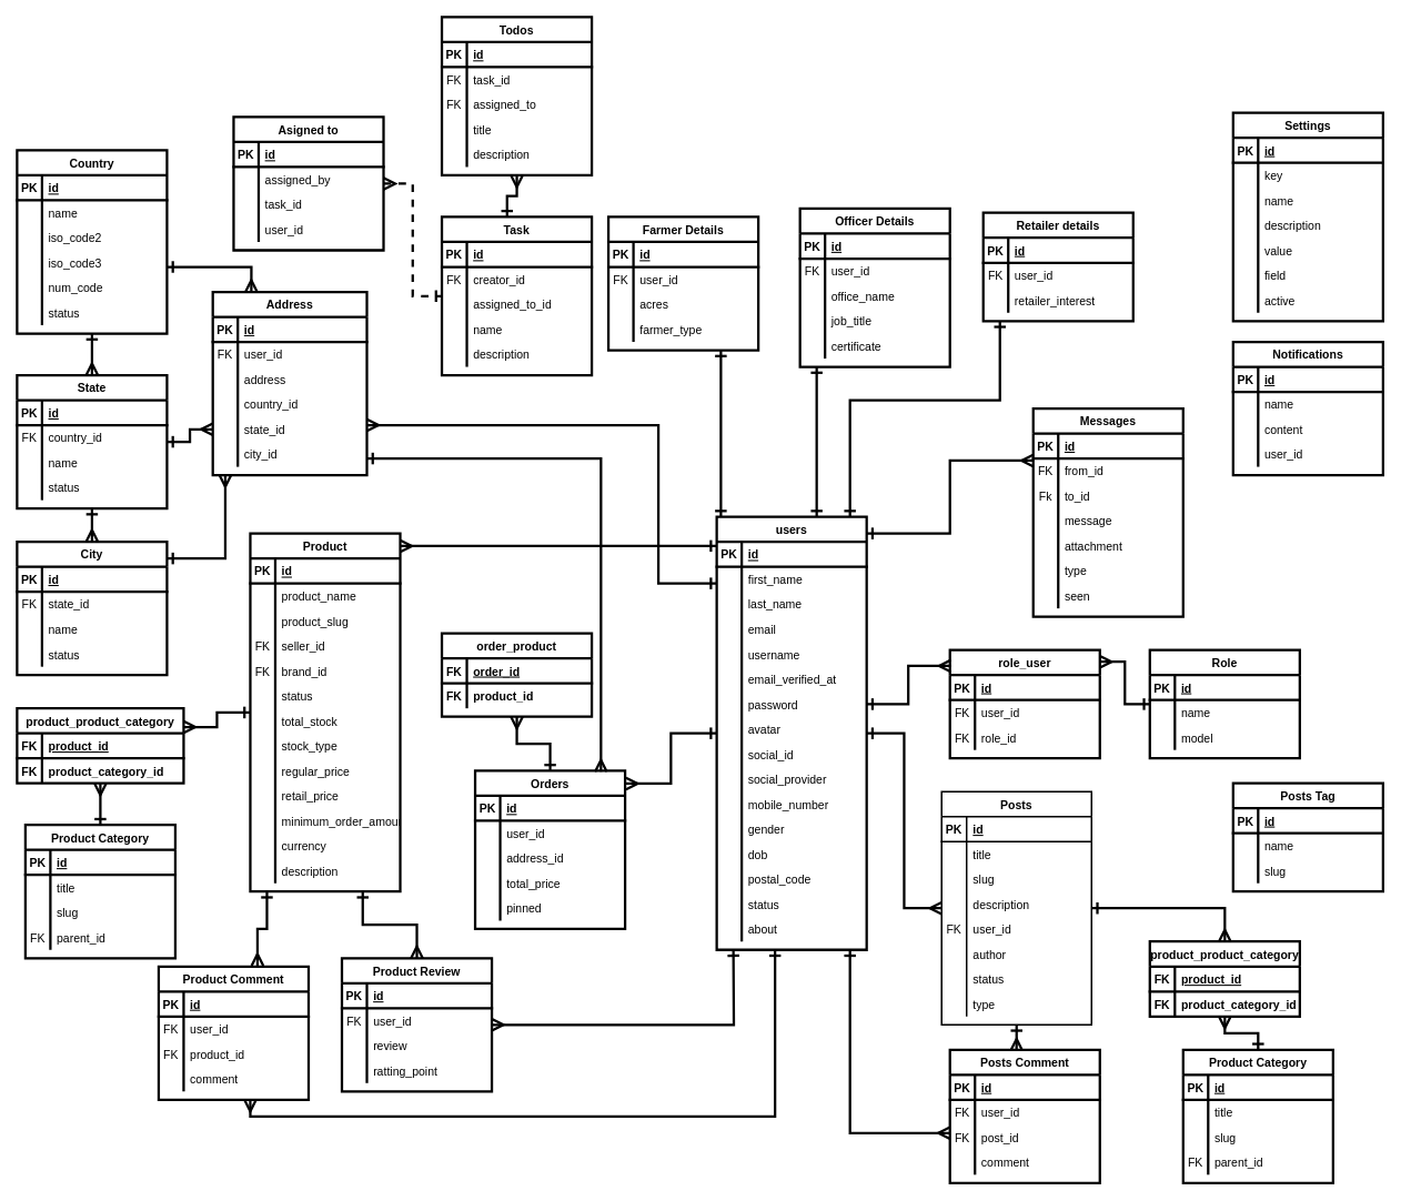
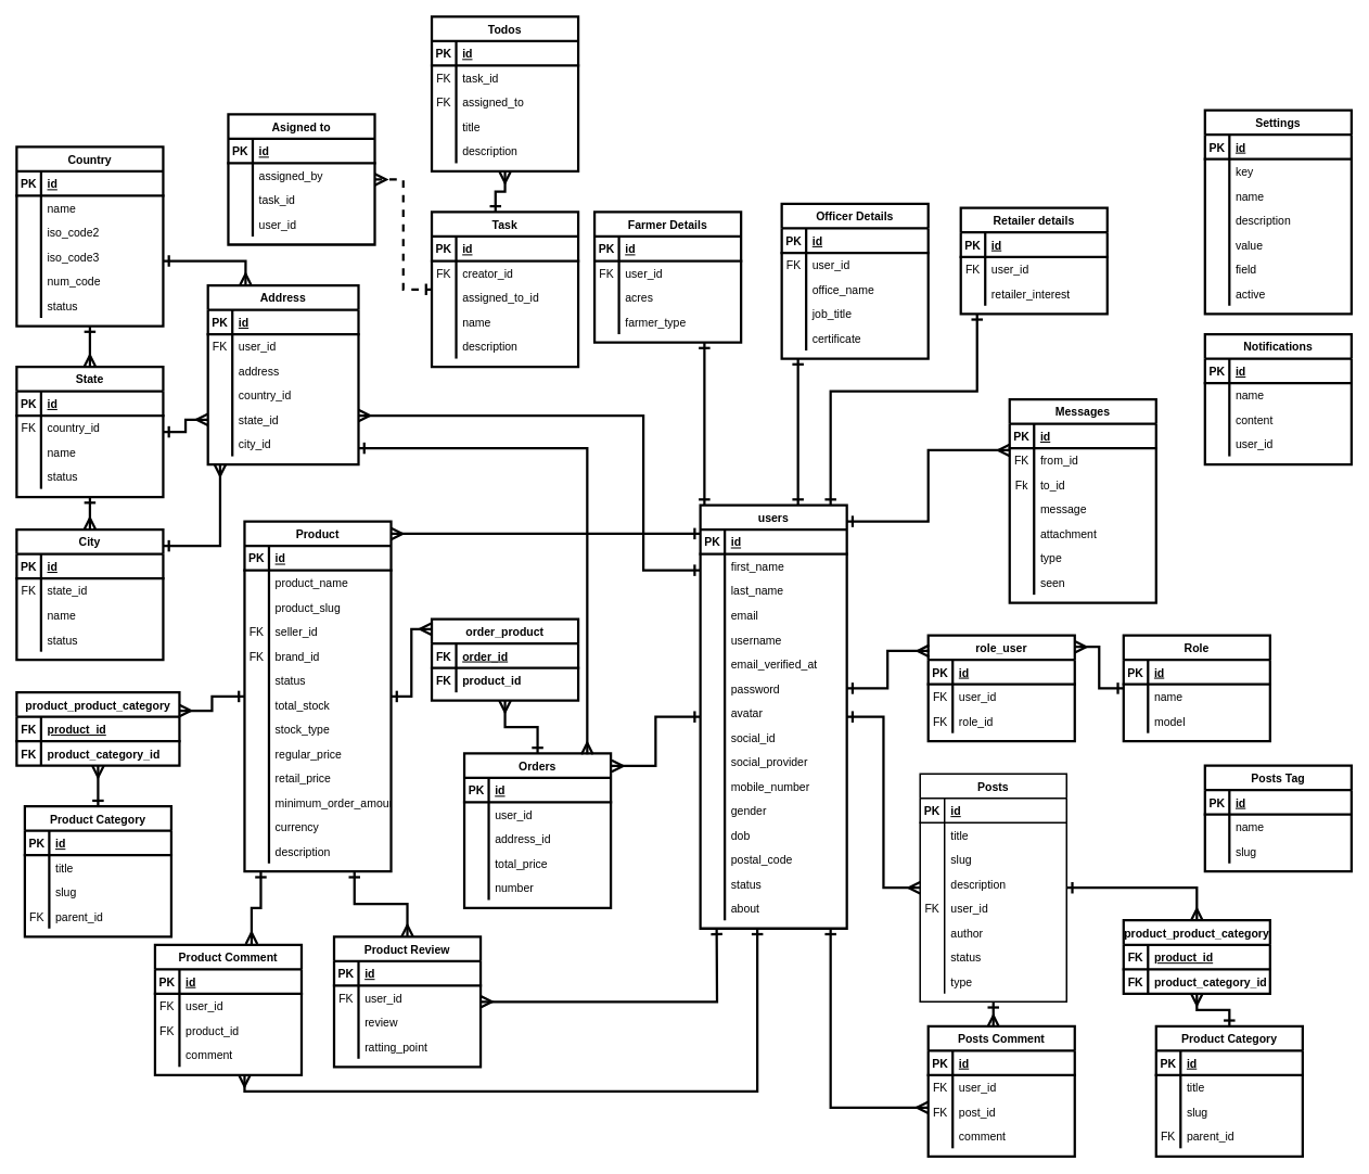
+ <mxCell id="96" style="edgeStyle=orthogonalEdgeStyle;rounded=0;orthogonalLoop=1;jettySize=auto;html=1;entryX=-0.003;entryY=0.122;entryDx=0;entryDy=0;entryPerimeter=0;startArrow=ERone;startFill=0;endArrow=ERmany;endFill=0;strokeWidth=3;fontSize=14;endSize=10;startSize=10;" parent="1" source="98" target="350" edge="1"><mxGeometry relative="1" as="geometry" /></mxCell>
- <mxCell id="168" value="pinned" style="shape=partialRectangle;connectable=0;fillColor=none;top=0;left=0;bottom=0;right=0;align=left;spacingLeft=6;overflow=hidden;strokeWidth=3;fontSize=14;" parent="166" vertex="1"><mxGeometry x="30" width="150" height="30" as="geometry" /></mxCell>
+ <mxCell id="168" value="number" style="shape=partialRectangle;connectable=0;fillColor=none;top=0;left=0;bottom=0;right=0;align=left;spacingLeft=6;overflow=hidden;strokeWidth=3;fontSize=14;" parent="166" vertex="1"><mxGeometry x="30" width="150" height="30" as="geometry" /></mxCell>
